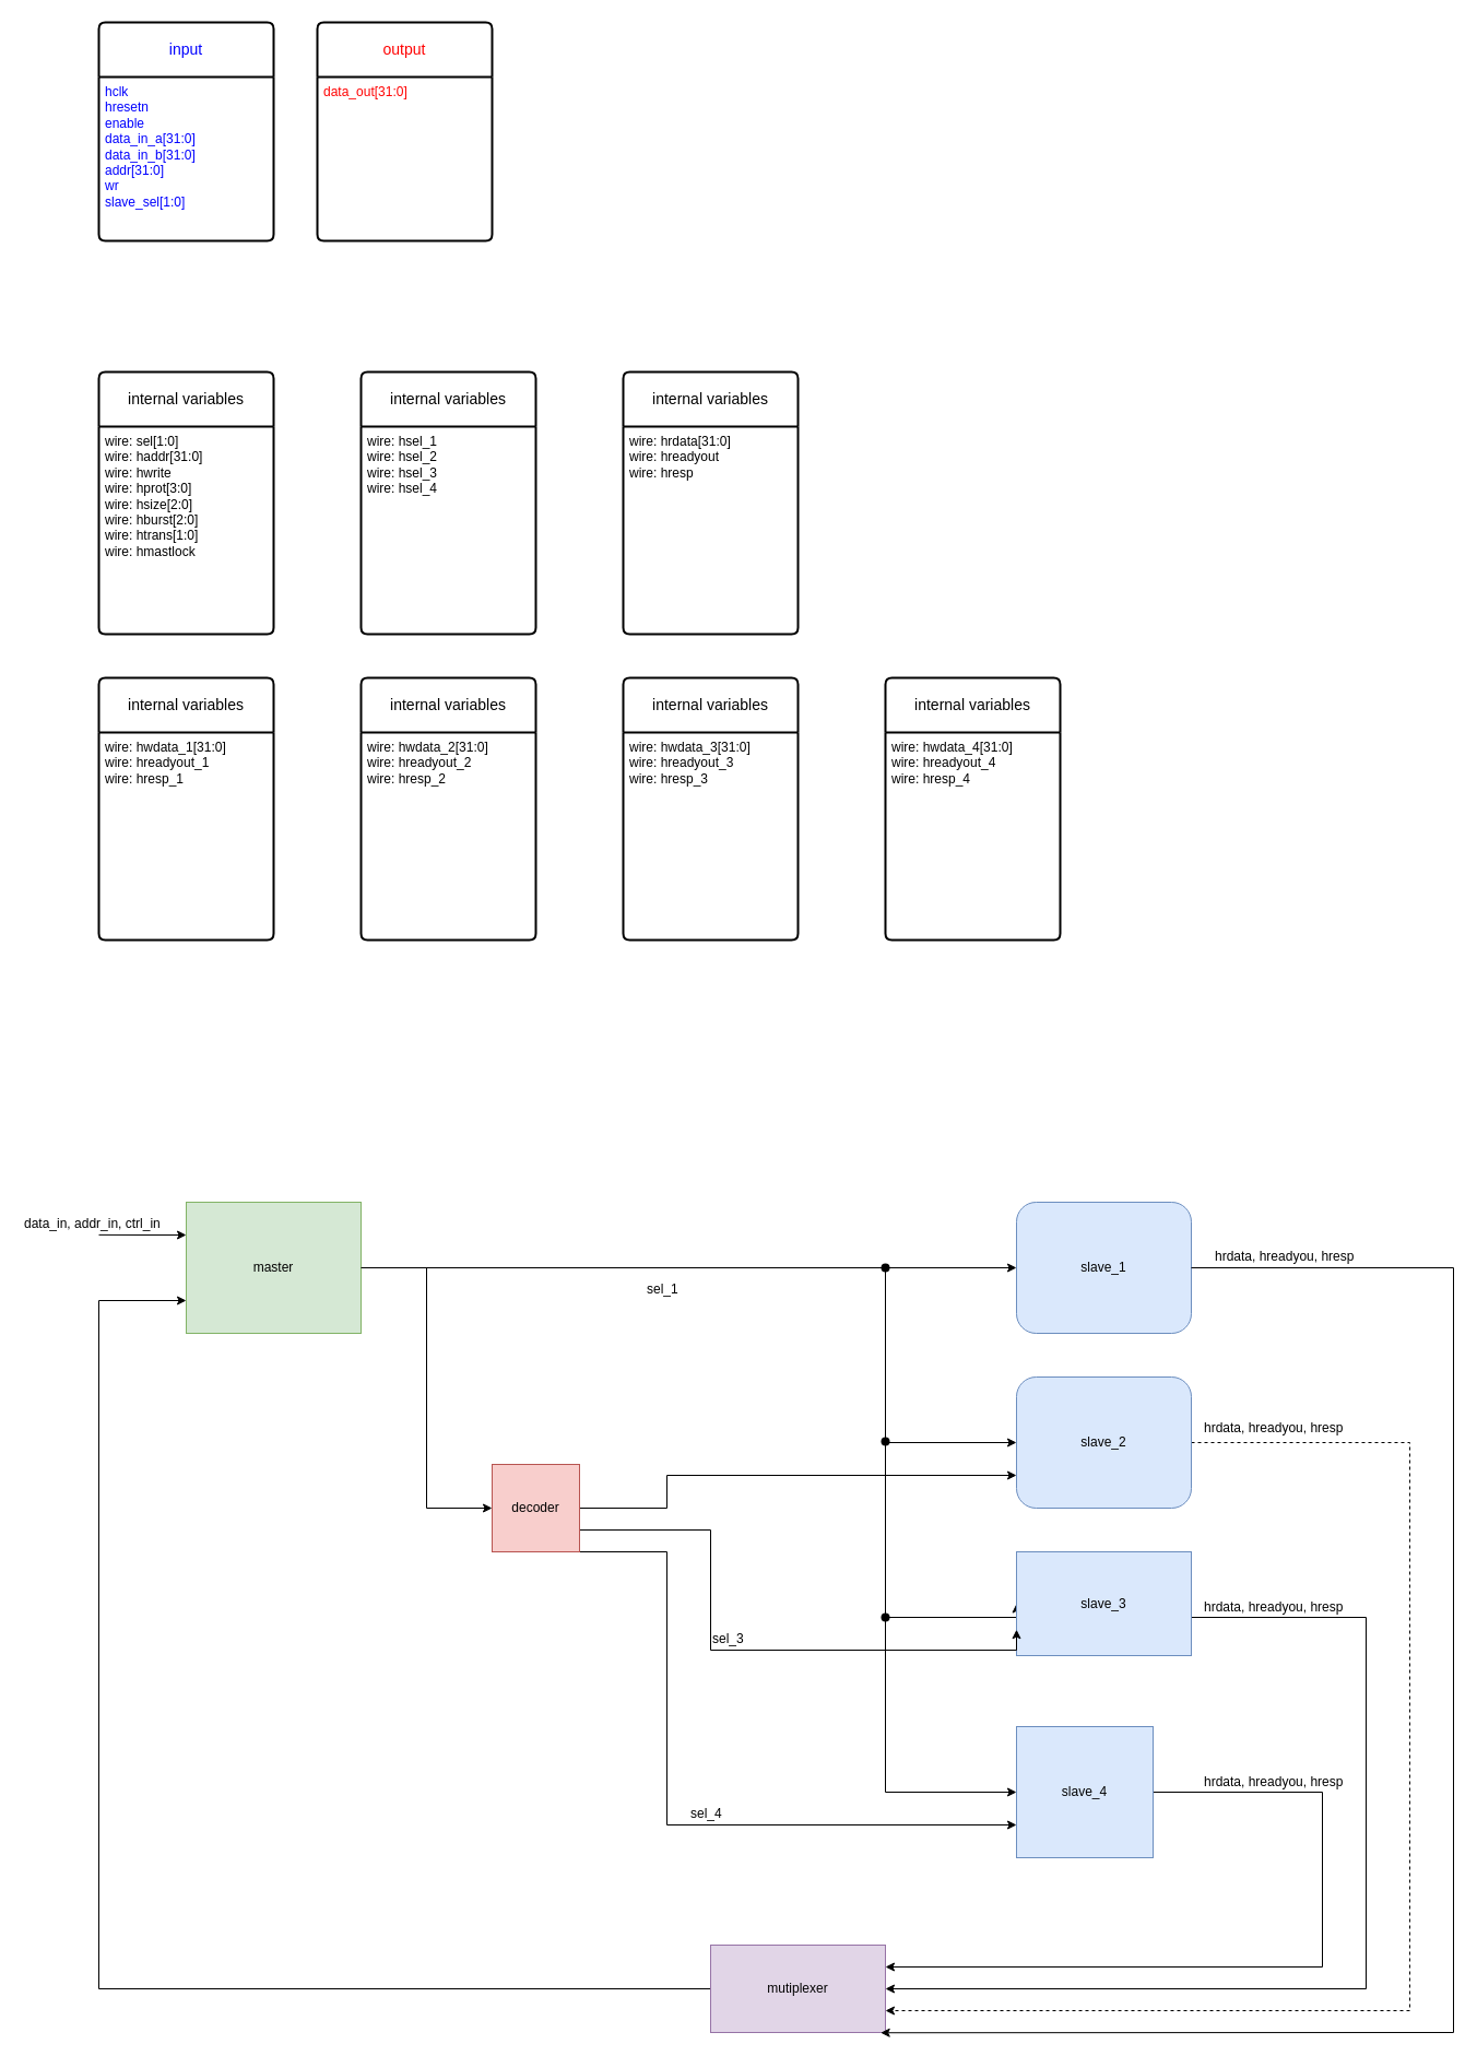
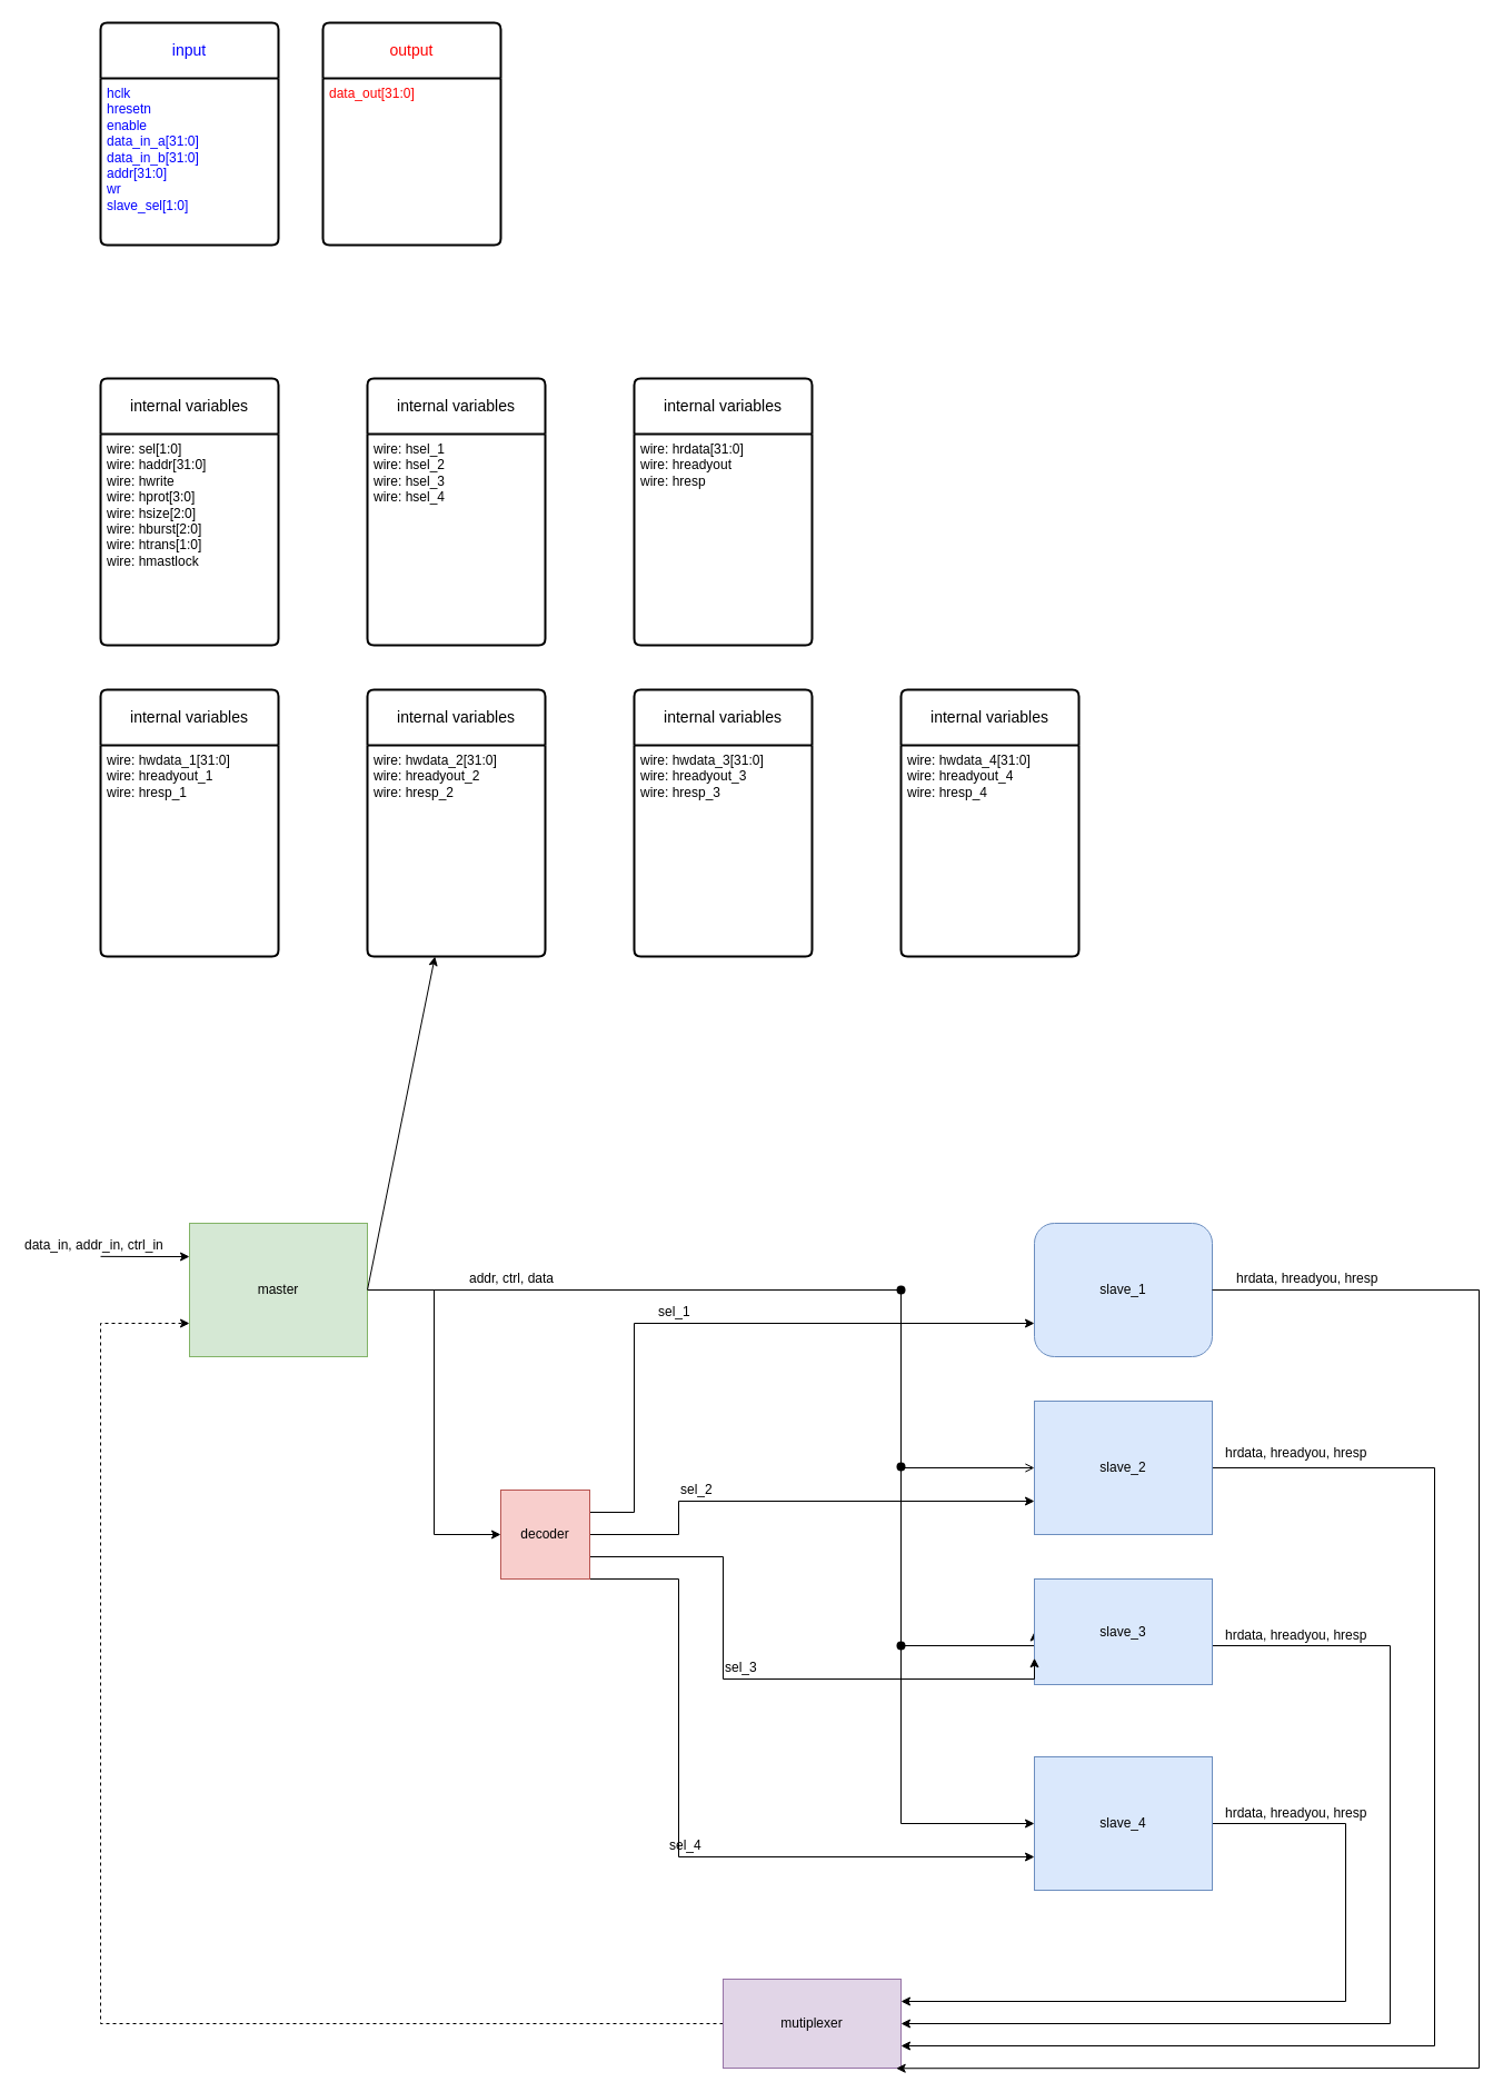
+ <mxCell id="45" value="addr, ctrl, data" style="text;html=1;strokeColor=none;fillColor=none;align=left;verticalAlign=middle;whiteSpace=wrap;rounded=0;" vertex="1" parent="1"><mxGeometry x="420" y="1135" width="90" height="30" as="geometry" /></mxCell>
- <mxCell id="33" value="" style="endArrow=classic;html=1;rounded=0;exitX=1;exitY=0.5;exitDx=0;exitDy=0;entryX=0;entryY=0.5;entryDx=0;entryDy=0;" edge="1" parent="1" source="13" target="26"><mxGeometry width="50" height="50" relative="1" as="geometry"><mxPoint x="680" y="1260" as="sourcePoint" /><mxPoint x="730" y="1210" as="targetPoint" /></mxGeometry></mxCell>
+ <mxCell id="33" value="" style="endArrow=classic;html=1;rounded=0;exitX=1;exitY=0.5;exitDx=0;exitDy=0;" edge="1" parent="1" source="13" target="17"><mxGeometry width="50" height="50" relative="1" as="geometry"><mxPoint x="680" y="1260" as="sourcePoint" /><mxPoint x="730" y="1210" as="targetPoint" /></mxGeometry></mxCell>
+ <mxCell id="37" style="edgeStyle=orthogonalEdgeStyle;rounded=0;orthogonalLoop=1;jettySize=auto;html=1;exitX=1;exitY=0.25;exitDx=0;exitDy=0;entryX=0;entryY=0.75;entryDx=0;entryDy=0;" edge="1" parent="1" source="41" target="26"><mxGeometry relative="1" as="geometry"><mxPoint x="710" y="1410" as="targetPoint" /><Array as="points"><mxPoint x="570" y="1360" /><mxPoint x="570" y="1190" /></Array></mxGeometry></mxCell>
- <mxCell id="8" style="edgeStyle=orthogonalEdgeStyle;rounded=0;orthogonalLoop=1;jettySize=auto;html=1;exitX=1;exitY=0.5;exitDx=0;exitDy=0;entryX=0;entryY=0.5;entryDx=0;entryDy=0;" edge="1" parent="1" source="13" target="28"><mxGeometry relative="1" as="geometry"><Array as="points"><mxPoint x="810" y="1160" /><mxPoint x="810" y="1320" /></Array></mxGeometry></mxCell>
+ <mxCell id="8" style="edgeStyle=orthogonalEdgeStyle;rounded=0;orthogonalLoop=1;jettySize=auto;html=1;exitX=1;exitY=0.5;exitDx=0;exitDy=0;entryX=0;entryY=0.5;entryDx=0;entryDy=0;endArrow=open;" edge="1" parent="1" source="13" target="28"><mxGeometry relative="1" as="geometry"><Array as="points"><mxPoint x="810" y="1160" /><mxPoint x="810" y="1320" /></Array></mxGeometry></mxCell>
- <mxCell id="28" value="slave_2" style="whiteSpace=wrap;html=1;fillColor=#dae8fc;strokeColor=#6c8ebf;rounded=1;" vertex="1" parent="1"><mxGeometry x="930" y="1260" width="160" height="120" as="geometry" /></mxCell>
+ <mxCell id="28" value="slave_2" style="rounded=0;whiteSpace=wrap;html=1;fillColor=#dae8fc;strokeColor=#6c8ebf;" vertex="1" parent="1"><mxGeometry x="930" y="1260" width="160" height="120" as="geometry" /></mxCell>
+ <mxCell id="47" value="sel_2" style="text;html=1;strokeColor=none;fillColor=none;align=left;verticalAlign=middle;whiteSpace=wrap;rounded=0;" vertex="1" parent="1"><mxGeometry x="610" y="1330" width="30" height="20" as="geometry" /></mxCell>
- <mxCell id="35" value="slave_4" style="rounded=0;whiteSpace=wrap;html=1;fillColor=#dae8fc;strokeColor=#6c8ebf;" vertex="1" parent="1"><mxGeometry x="930" y="1580" width="125" height="120" as="geometry" /></mxCell>
+ <mxCell id="35" value="slave_4" style="rounded=0;whiteSpace=wrap;html=1;fillColor=#dae8fc;strokeColor=#6c8ebf;" vertex="1" parent="1"><mxGeometry x="930" y="1580" width="160" height="120" as="geometry" /></mxCell>
- <mxCell id="49" value="sel_4" style="text;html=1;strokeColor=none;fillColor=none;align=left;verticalAlign=middle;whiteSpace=wrap;rounded=0;" vertex="1" parent="1"><mxGeometry x="630" y="1650" width="30" height="20" as="geometry" /></mxCell>
+ <mxCell id="49" value="sel_4" style="text;html=1;strokeColor=none;fillColor=none;align=left;verticalAlign=middle;whiteSpace=wrap;rounded=0;" vertex="1" parent="1"><mxGeometry x="600" y="1650" width="30" height="20" as="geometry" /></mxCell>
- <mxCell id="27" style="edgeStyle=orthogonalEdgeStyle;rounded=0;orthogonalLoop=1;jettySize=auto;html=1;exitX=1;exitY=0.5;exitDx=0;exitDy=0;entryX=1;entryY=0.75;entryDx=0;entryDy=0;dashed=1;" edge="1" parent="1" source="28" target="32"><mxGeometry relative="1" as="geometry"><mxPoint x="920" y="1880" as="targetPoint" /><Array as="points"><mxPoint x="1290" y="1320" /><mxPoint x="1290" y="1840" /></Array></mxGeometry></mxCell>
+ <mxCell id="27" style="edgeStyle=orthogonalEdgeStyle;rounded=0;orthogonalLoop=1;jettySize=auto;html=1;exitX=1;exitY=0.5;exitDx=0;exitDy=0;entryX=1;entryY=0.75;entryDx=0;entryDy=0;" edge="1" parent="1" source="28" target="32"><mxGeometry relative="1" as="geometry"><mxPoint x="920" y="1880" as="targetPoint" /><Array as="points"><mxPoint x="1290" y="1320" /><mxPoint x="1290" y="1840" /></Array></mxGeometry></mxCell>
- <mxCell id="31" style="edgeStyle=orthogonalEdgeStyle;rounded=0;orthogonalLoop=1;jettySize=auto;html=1;exitX=0;exitY=0.5;exitDx=0;exitDy=0;entryX=0;entryY=0.75;entryDx=0;entryDy=0;" edge="1" parent="1" source="32" target="13"><mxGeometry relative="1" as="geometry"><Array as="points"><mxPoint x="90" y="1820" /><mxPoint x="90" y="1190" /></Array></mxGeometry></mxCell>
+ <mxCell id="31" style="edgeStyle=orthogonalEdgeStyle;rounded=0;orthogonalLoop=1;jettySize=auto;html=1;exitX=0;exitY=0.5;exitDx=0;exitDy=0;entryX=0;entryY=0.75;entryDx=0;entryDy=0;dashed=1;" edge="1" parent="1" source="32" target="13"><mxGeometry relative="1" as="geometry"><Array as="points"><mxPoint x="90" y="1820" /><mxPoint x="90" y="1190" /></Array></mxGeometry></mxCell>
